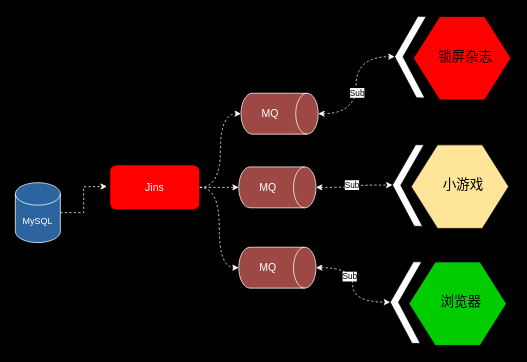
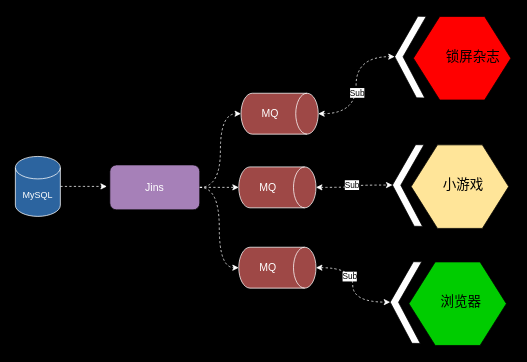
- <mxCell id="4" value="&lt;span style=&quot;font-size: 18px;&quot;&gt;锁屏杂志&lt;/span&gt;" style="text;html=1;align=center;verticalAlign=middle;whiteSpace=wrap;rounded=0;" parent="1" vertex="1"><mxGeometry x="582" y="59.98" width="77" height="30" as="geometry" /></mxCell>
+ <mxCell id="4" value="&lt;span style=&quot;font-size: 18px;&quot;&gt;锁屏杂志&lt;/span&gt;" style="text;html=1;align=center;verticalAlign=middle;whiteSpace=wrap;rounded=0;" parent="1" vertex="1"><mxGeometry x="592" y="59.98" width="77" height="30" as="geometry" /></mxCell>
- <mxCell id="6" value="&lt;font style=&quot;font-size: 14px;&quot; color=&quot;#ffffff&quot;&gt;Jins&lt;/font&gt;" style="rounded=1;whiteSpace=wrap;html=1;fillColor=#ff0000;" vertex="1" parent="1"><mxGeometry x="146" y="219" width="120" height="60" as="geometry" /></mxCell>
+ <mxCell id="6" value="&lt;font style=&quot;font-size: 14px;&quot; color=&quot;#ffffff&quot;&gt;Jins&lt;/font&gt;" style="rounded=1;whiteSpace=wrap;html=1;fillColor=#A680B8;" vertex="1" parent="1"><mxGeometry x="146" y="219" width="120" height="60" as="geometry" /></mxCell>
- <mxCell id="8" value="&lt;font color=&quot;#ffffff&quot;&gt;MySQL&lt;/font&gt;" style="shape=cylinder3;whiteSpace=wrap;html=1;boundedLbl=1;backgroundOutline=1;size=15;fillColor=#2C649F;strokeColor=#FFFFFF;" vertex="1" parent="1"><mxGeometry x="20" y="242.72" width="60" height="80" as="geometry" /></mxCell>
+ <mxCell id="8" value="&lt;font color=&quot;#ffffff&quot;&gt;MySQL&lt;/font&gt;" style="shape=cylinder3;whiteSpace=wrap;html=1;boundedLbl=1;backgroundOutline=1;size=15;fillColor=#2C649F;strokeColor=#FFFFFF;" vertex="1" parent="1"><mxGeometry x="20" y="207.72" width="60" height="80" as="geometry" /></mxCell>
